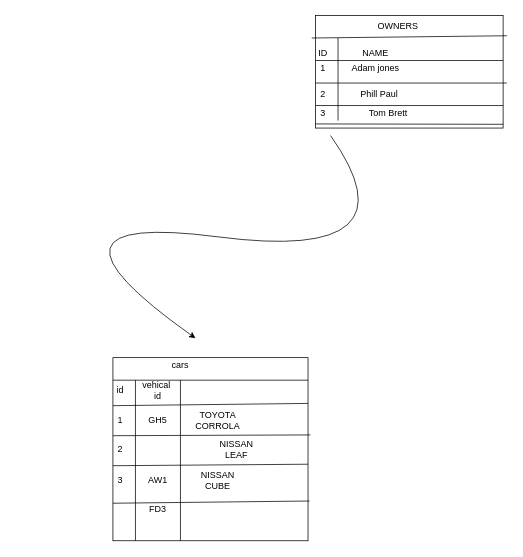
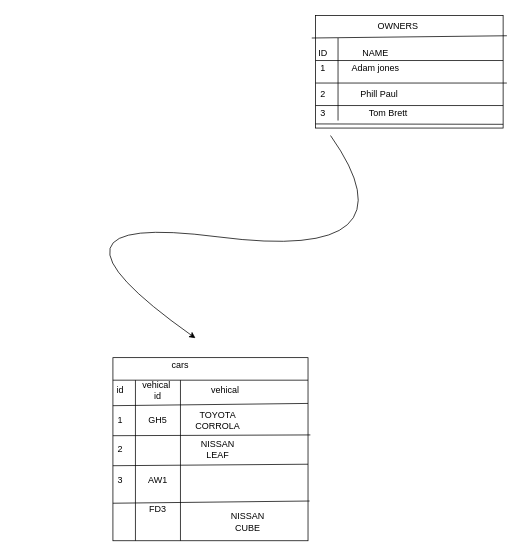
+ <mxCell id="9" value="vehical" style="text;html=1;strokeColor=none;fillColor=none;align=center;verticalAlign=middle;whiteSpace=wrap;rounded=0;" vertex="1" parent="1"><mxGeometry x="280" y="510" width="40" height="20" as="geometry" /></mxCell>
- <mxCell id="17" value="NISSAN LEAF" style="text;html=1;strokeColor=none;fillColor=none;align=center;verticalAlign=middle;whiteSpace=wrap;rounded=0;" vertex="1" parent="1"><mxGeometry x="295" y="588" width="40" height="20" as="geometry" /></mxCell>
+ <mxCell id="17" value="NISSAN LEAF" style="text;html=1;strokeColor=none;fillColor=none;align=center;verticalAlign=middle;whiteSpace=wrap;rounded=0;" vertex="1" parent="1"><mxGeometry x="270" y="588" width="40" height="20" as="geometry" /></mxCell>
- <mxCell id="21" value="NISSAN CUBE" style="text;html=1;strokeColor=none;fillColor=none;align=center;verticalAlign=middle;whiteSpace=wrap;rounded=0;" vertex="1" parent="1"><mxGeometry x="270" y="630" width="40" height="20" as="geometry" /></mxCell>
+ <mxCell id="21" value="NISSAN CUBE" style="text;html=1;strokeColor=none;fillColor=none;align=center;verticalAlign=middle;whiteSpace=wrap;rounded=0;" vertex="1" parent="1"><mxGeometry x="310" y="685" width="40" height="20" as="geometry" /></mxCell>
